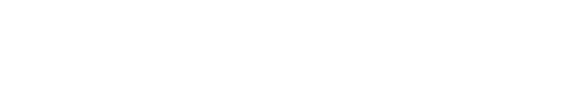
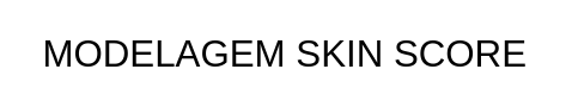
+ <mxCell id="2" value="&lt;font style=&quot;font-size: 25px;&quot;&gt;MODELAGEM SKIN SCORE&lt;/font&gt;" style="text;html=1;strokeColor=none;fillColor=none;align=center;verticalAlign=middle;whiteSpace=wrap;rounded=0;" vertex="1" parent="1"><mxGeometry x="20" y="20" width="340" height="30" as="geometry" /></mxCell>
